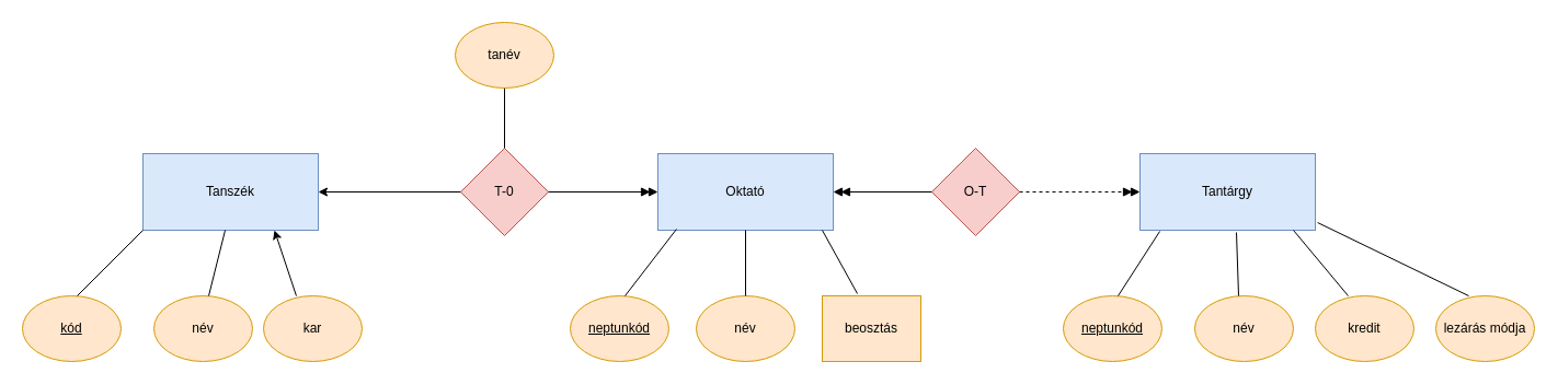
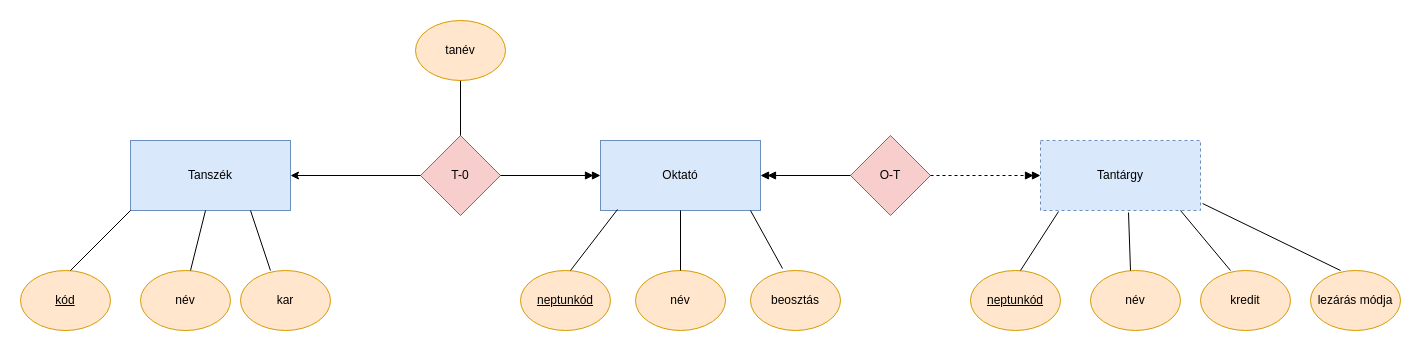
- <mxCell id="16" value="Tantárgy" style="rounded=0;whiteSpace=wrap;html=1;fillColor=#dae8fc;strokeColor=#6c8ebf;" vertex="1" parent="1"><mxGeometry x="1040" y="140" width="160" height="70" as="geometry" /></mxCell>
+ <mxCell id="16" value="Tantárgy" style="rounded=0;whiteSpace=wrap;html=1;fillColor=#dae8fc;strokeColor=#6c8ebf;dashed=1;" vertex="1" parent="1"><mxGeometry x="1040" y="140" width="160" height="70" as="geometry" /></mxCell>
- <mxCell id="12" value="" style="endArrow=classic;html=1;rounded=0;entryX=0.75;entryY=1;entryDx=0;entryDy=0;exitX=0.333;exitY=0;exitDx=0;exitDy=0;exitPerimeter=0;" edge="1" parent="1" source="7" target="2"><mxGeometry width="50" height="50" relative="1" as="geometry"><mxPoint x="260" y="270" as="sourcePoint" /><mxPoint x="310" y="220" as="targetPoint" /></mxGeometry></mxCell>
+ <mxCell id="12" value="" style="endArrow=none;html=1;rounded=0;entryX=0.75;entryY=1;entryDx=0;entryDy=0;exitX=0.333;exitY=0;exitDx=0;exitDy=0;exitPerimeter=0;" edge="1" parent="1" source="7" target="2"><mxGeometry width="50" height="50" relative="1" as="geometry"><mxPoint x="260" y="270" as="sourcePoint" /><mxPoint x="310" y="220" as="targetPoint" /></mxGeometry></mxCell>
- <mxCell id="10" value="beosztás" style="whiteSpace=wrap;html=1;fillColor=#ffe6cc;strokeColor=#d79b00;rounded=0;" vertex="1" parent="1"><mxGeometry x="750" y="270" width="90" height="60" as="geometry" /></mxCell>
+ <mxCell id="10" value="beosztás" style="ellipse;whiteSpace=wrap;html=1;fillColor=#ffe6cc;strokeColor=#d79b00;" vertex="1" parent="1"><mxGeometry x="750" y="270" width="90" height="60" as="geometry" /></mxCell>
